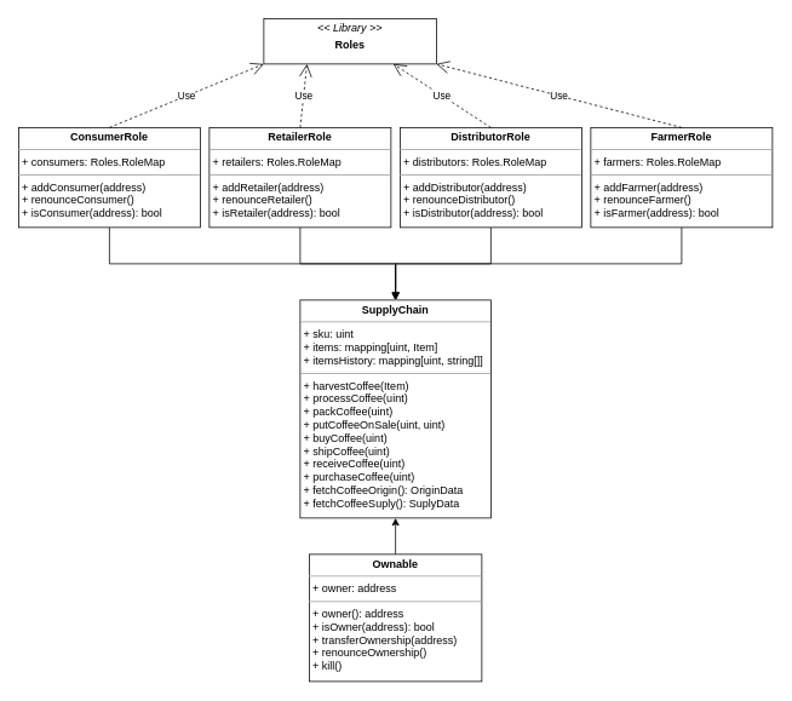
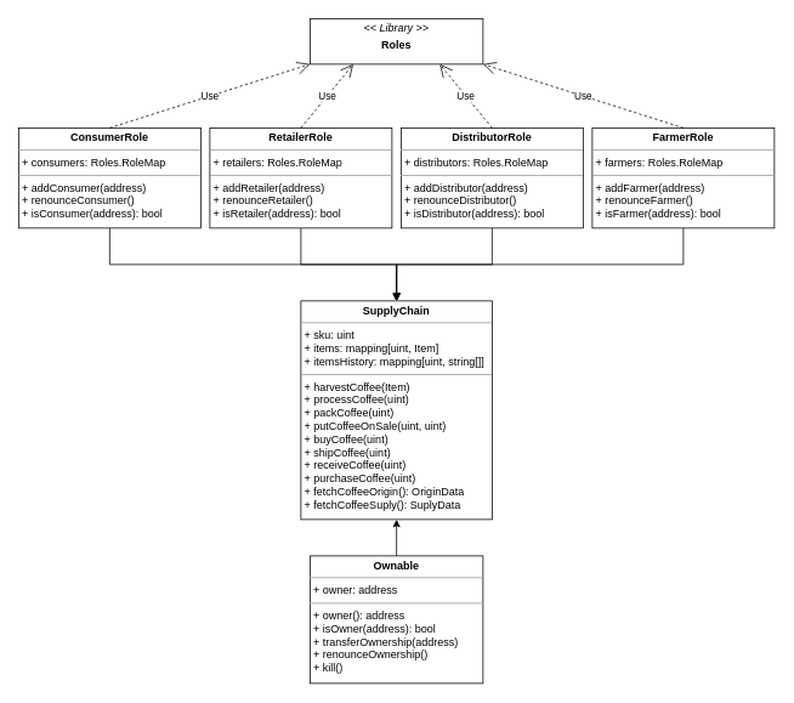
- <mxCell id="13" value="&lt;p style=&quot;margin: 0px ; margin-top: 4px ; text-align: center&quot;&gt;&lt;i&gt;&amp;lt;&amp;lt; Library &amp;gt;&amp;gt;&lt;/i&gt;&lt;/p&gt;&lt;p style=&quot;margin: 0px ; margin-top: 4px ; text-align: center&quot;&gt;&lt;b&gt;Roles&lt;/b&gt;&lt;/p&gt;&lt;p style=&quot;margin: 0px ; margin-left: 4px&quot;&gt;&lt;br&gt;&lt;/p&gt;" style="verticalAlign=top;align=left;overflow=fill;fontSize=12;fontFamily=Helvetica;html=1;rounded=0;shadow=0;comic=0;labelBackgroundColor=none;strokeWidth=1" parent="1" vertex="1"><mxGeometry x="290" y="20" width="190" height="50" as="geometry" /></mxCell>
+ <mxCell id="13" value="&lt;p style=&quot;margin: 0px ; margin-top: 4px ; text-align: center&quot;&gt;&lt;i&gt;&amp;lt;&amp;lt; Library &amp;gt;&amp;gt;&lt;/i&gt;&lt;/p&gt;&lt;p style=&quot;margin: 0px ; margin-top: 4px ; text-align: center&quot;&gt;&lt;b&gt;Roles&lt;/b&gt;&lt;/p&gt;&lt;p style=&quot;margin: 0px ; margin-left: 4px&quot;&gt;&lt;br&gt;&lt;/p&gt;" style="verticalAlign=top;align=left;overflow=fill;fontSize=12;fontFamily=Helvetica;html=1;rounded=0;shadow=0;comic=0;labelBackgroundColor=none;strokeWidth=1" parent="1" vertex="1"><mxGeometry x="340" y="20" width="190" height="50" as="geometry" /></mxCell>
